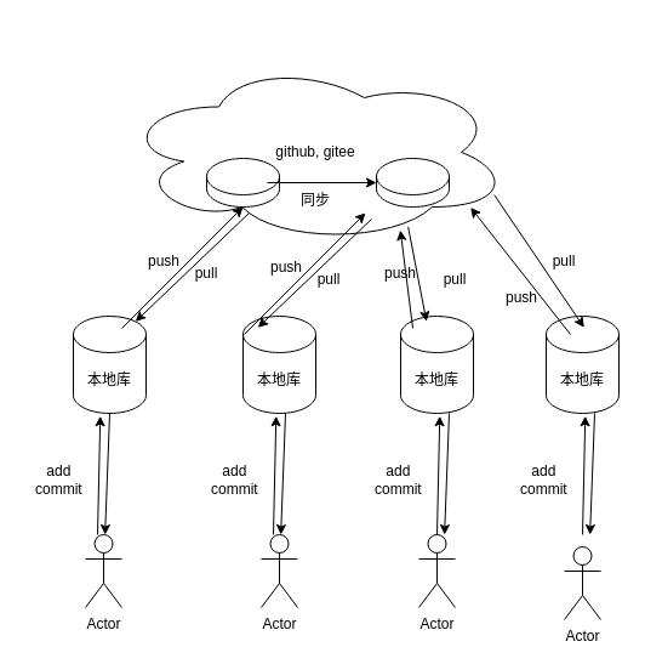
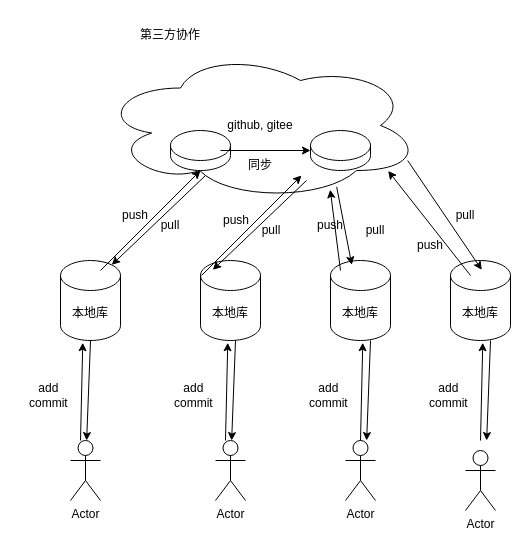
+ <mxCell id="15" value="第三方协作" style="text;html=1;strokeColor=none;fillColor=none;align=center;verticalAlign=middle;whiteSpace=wrap;rounded=0;" vertex="1" parent="1"><mxGeometry x="120" y="20" width="100" height="30" as="geometry" /></mxCell>
